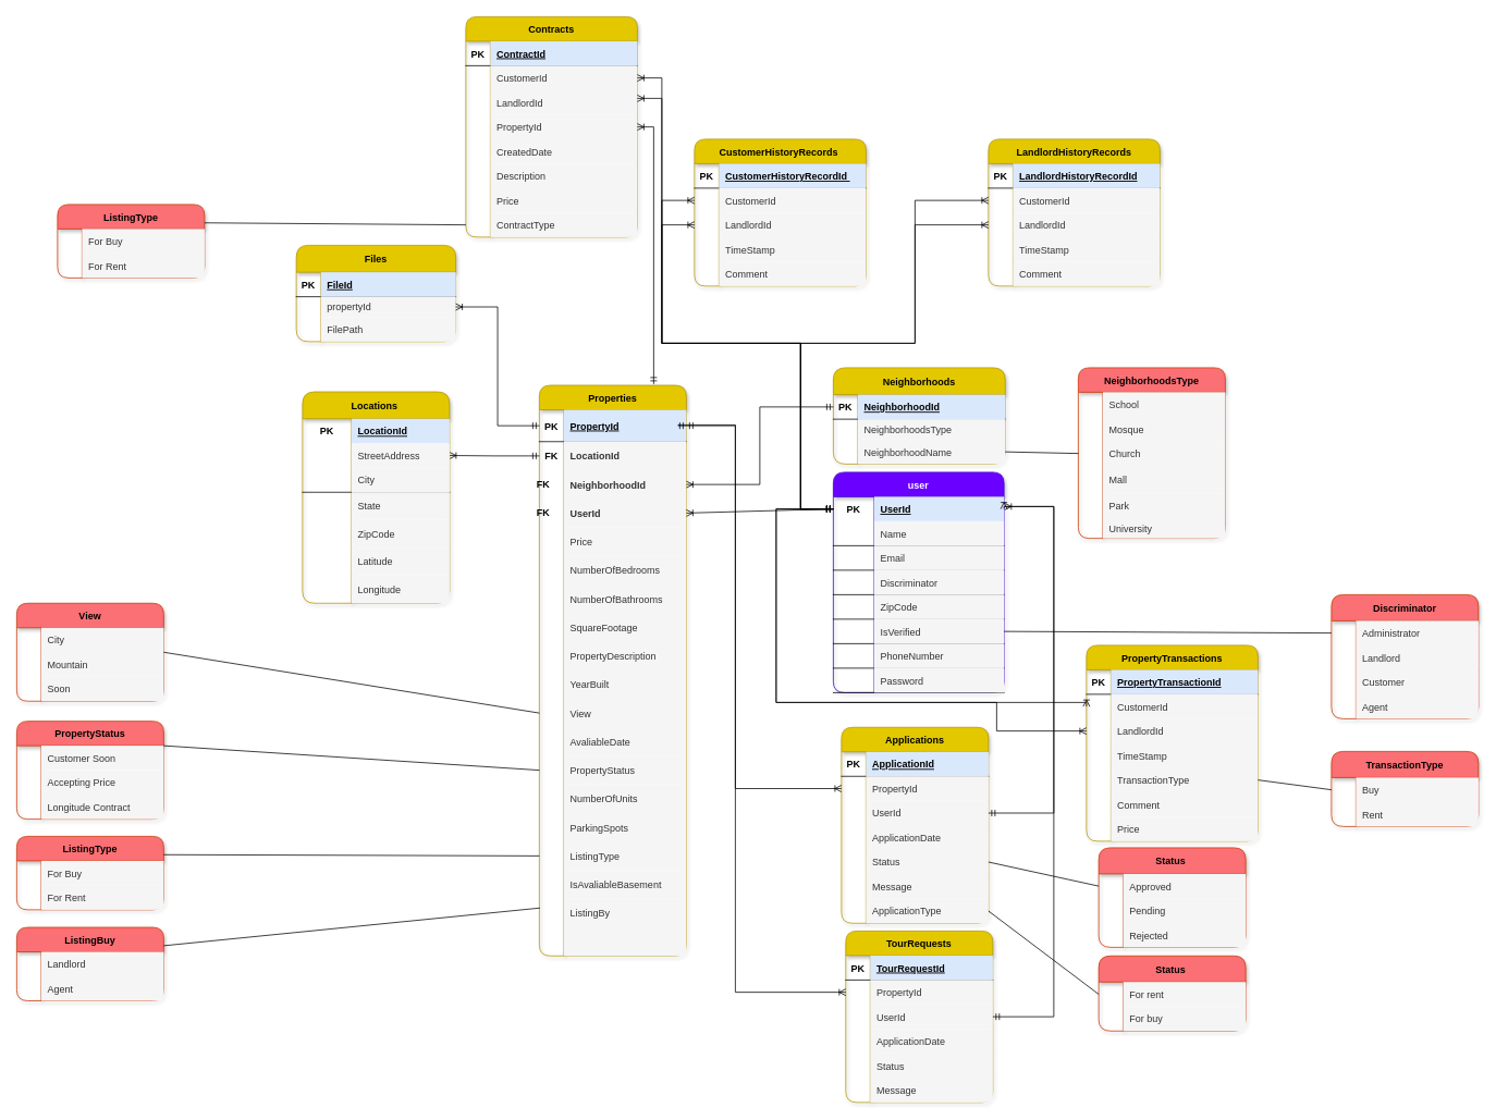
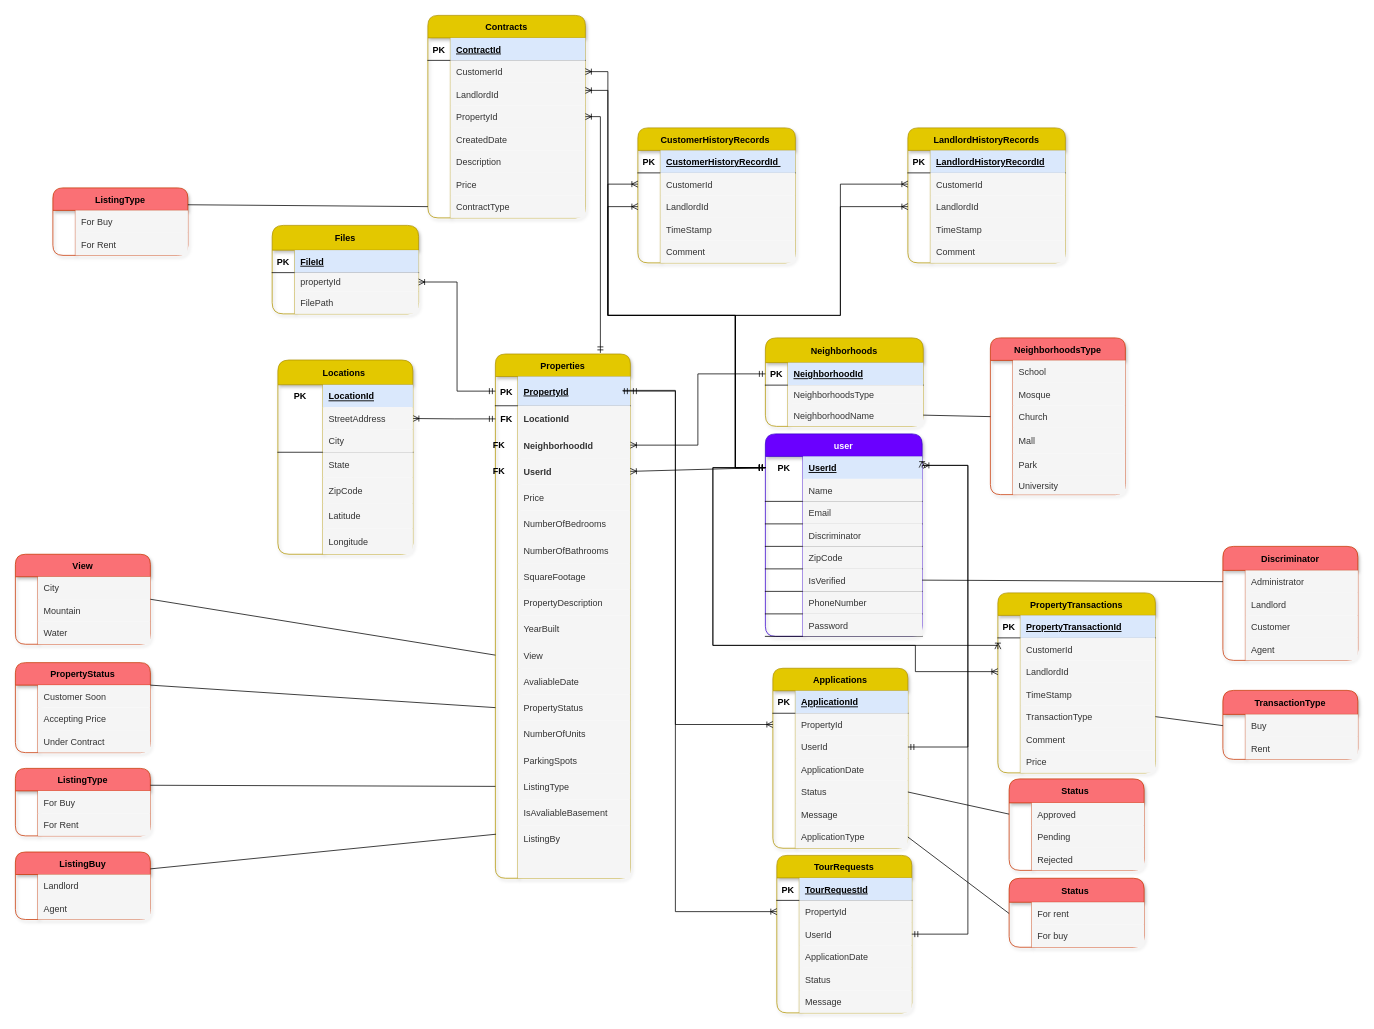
- <mxCell id="95" value="Soon" style="shape=partialRectangle;connectable=0;fillColor=#f5f5f5;top=0;left=0;bottom=0;right=0;align=left;spacingLeft=6;overflow=hidden;strokeColor=#666666;fontColor=#333333;" parent="93" vertex="1"><mxGeometry x="30" width="150" height="30" as="geometry"><mxRectangle width="150" height="30" as="alternateBounds" /></mxGeometry></mxCell>
+ <mxCell id="95" value="Water" style="shape=partialRectangle;connectable=0;fillColor=#f5f5f5;top=0;left=0;bottom=0;right=0;align=left;spacingLeft=6;overflow=hidden;strokeColor=#666666;fontColor=#333333;" parent="93" vertex="1"><mxGeometry x="30" width="150" height="30" as="geometry"><mxRectangle width="150" height="30" as="alternateBounds" /></mxGeometry></mxCell>
- <mxCell id="179" value="Longitude Contract" style="shape=partialRectangle;connectable=0;fillColor=#f5f5f5;top=0;left=0;bottom=0;right=0;align=left;spacingLeft=6;overflow=hidden;strokeColor=#666666;fontColor=#333333;" parent="177" vertex="1"><mxGeometry x="30" width="150" height="30" as="geometry"><mxRectangle width="150" height="30" as="alternateBounds" /></mxGeometry></mxCell>
+ <mxCell id="179" value="Under Contract" style="shape=partialRectangle;connectable=0;fillColor=#f5f5f5;top=0;left=0;bottom=0;right=0;align=left;spacingLeft=6;overflow=hidden;strokeColor=#666666;fontColor=#333333;" parent="177" vertex="1"><mxGeometry x="30" width="150" height="30" as="geometry"><mxRectangle width="150" height="30" as="alternateBounds" /></mxGeometry></mxCell>
